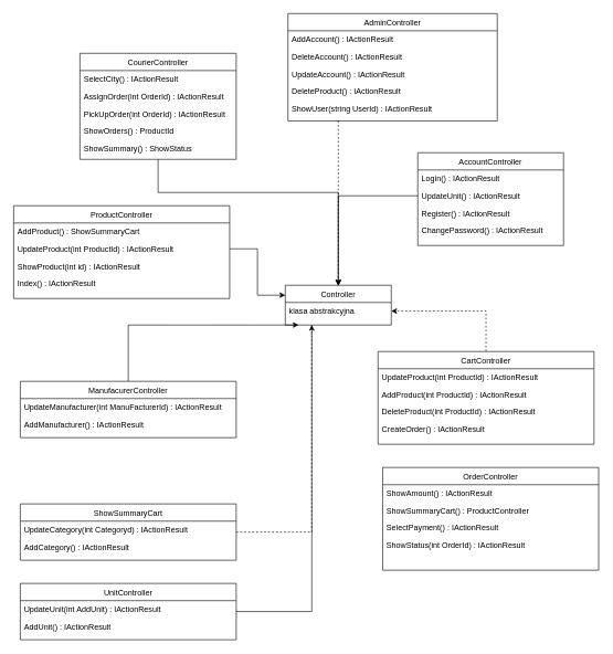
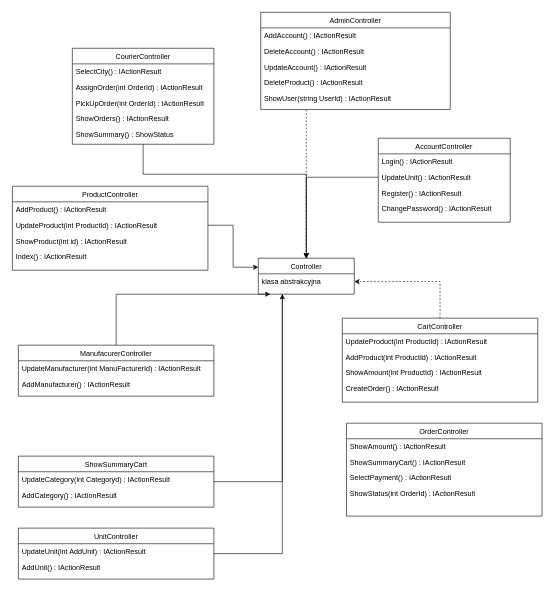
- <mxCell id="22" value="ShowOrders() : ProductId" style="text;align=left;verticalAlign=top;spacingLeft=4;spacingRight=4;overflow=hidden;rotatable=0;points=[[0,0.5],[1,0.5]];portConstraint=eastwest;" vertex="1" parent="18"><mxGeometry y="104" width="236" height="26" as="geometry" /></mxCell>
+ <mxCell id="22" value="ShowOrders() : IActionResult" style="text;align=left;verticalAlign=top;spacingLeft=4;spacingRight=4;overflow=hidden;rotatable=0;points=[[0,0.5],[1,0.5]];portConstraint=eastwest;" vertex="1" parent="18"><mxGeometry y="104" width="236" height="26" as="geometry" /></mxCell>
- <mxCell id="25" value="AddProduct() : ShowSummaryCart" style="text;align=left;verticalAlign=top;spacingLeft=4;spacingRight=4;overflow=hidden;rotatable=0;points=[[0,0.5],[1,0.5]];portConstraint=eastwest;" vertex="1" parent="24"><mxGeometry y="26" width="326" height="26" as="geometry" /></mxCell>
+ <mxCell id="25" value="AddProduct() : IActionResult" style="text;align=left;verticalAlign=top;spacingLeft=4;spacingRight=4;overflow=hidden;rotatable=0;points=[[0,0.5],[1,0.5]];portConstraint=eastwest;" vertex="1" parent="24"><mxGeometry y="26" width="326" height="26" as="geometry" /></mxCell>
- <mxCell id="46" value="DeleteProduct(int ProductId) : IActionResult" style="text;align=left;verticalAlign=top;spacingLeft=4;spacingRight=4;overflow=hidden;rotatable=0;points=[[0,0.5],[1,0.5]];portConstraint=eastwest;" vertex="1" parent="43"><mxGeometry y="78" width="326" height="26" as="geometry" /></mxCell>
+ <mxCell id="46" value="ShowAmount(int ProductId) : IActionResult" style="text;align=left;verticalAlign=top;spacingLeft=4;spacingRight=4;overflow=hidden;rotatable=0;points=[[0,0.5],[1,0.5]];portConstraint=eastwest;" vertex="1" parent="43"><mxGeometry y="78" width="326" height="26" as="geometry" /></mxCell>
- <mxCell id="50" value="ShowSummaryCart() : ProductController" style="text;align=left;verticalAlign=top;spacingLeft=4;spacingRight=4;overflow=hidden;rotatable=0;points=[[0,0.5],[1,0.5]];portConstraint=eastwest;" vertex="1" parent="48"><mxGeometry y="52" width="326" height="26" as="geometry" /></mxCell>
+ <mxCell id="50" value="ShowSummaryCart() : IActionResult" style="text;align=left;verticalAlign=top;spacingLeft=4;spacingRight=4;overflow=hidden;rotatable=0;points=[[0,0.5],[1,0.5]];portConstraint=eastwest;" vertex="1" parent="48"><mxGeometry y="52" width="326" height="26" as="geometry" /></mxCell>
- <mxCell id="34" style="edgeStyle=orthogonalEdgeStyle;rounded=0;orthogonalLoop=1;jettySize=auto;html=1;entryX=0.25;entryY=1;entryDx=0;entryDy=0;dashed=1;" edge="1" parent="1" source="35" target="2"><mxGeometry relative="1" as="geometry"><Array as="points"><mxPoint x="470" y="730" /><mxPoint x="470" y="730" /></Array></mxGeometry></mxCell>
+ <mxCell id="34" style="edgeStyle=orthogonalEdgeStyle;rounded=0;orthogonalLoop=1;jettySize=auto;html=1;entryX=0.25;entryY=1;entryDx=0;entryDy=0;" edge="1" parent="1" source="35" target="2"><mxGeometry relative="1" as="geometry"><Array as="points"><mxPoint x="470" y="730" /><mxPoint x="470" y="730" /></Array></mxGeometry></mxCell>
